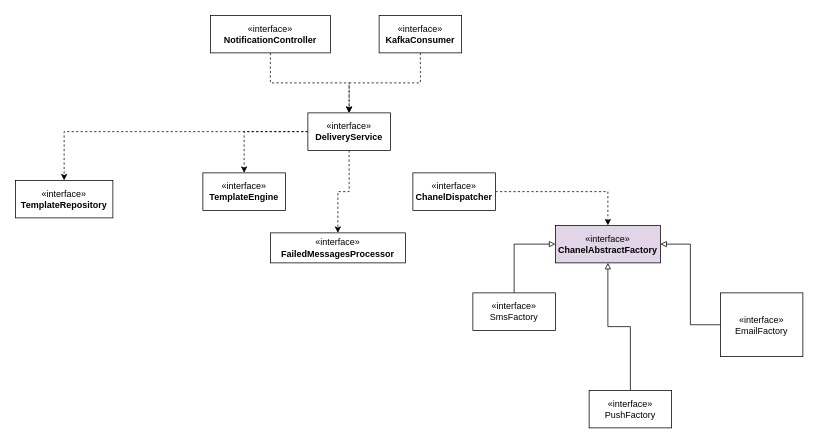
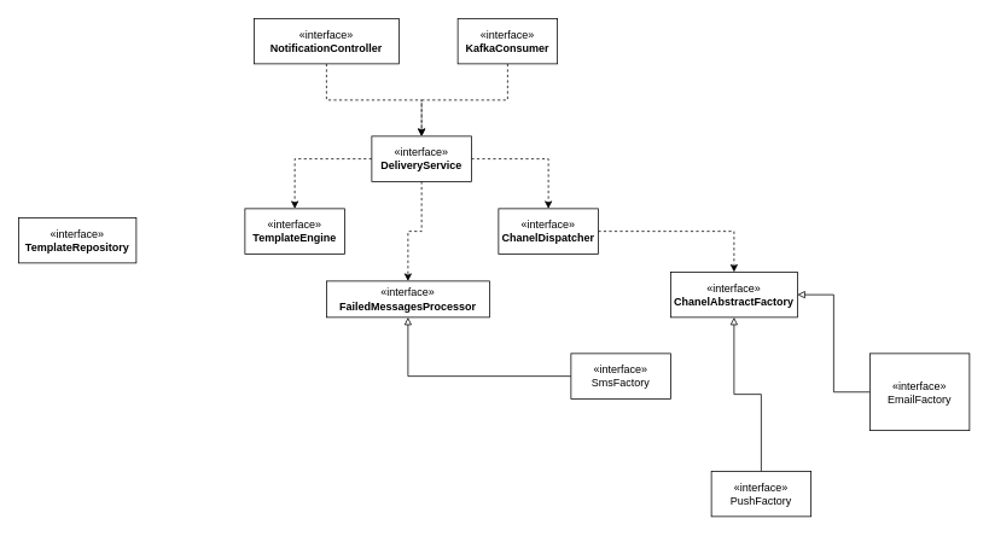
- <mxCell id="10" style="edgeStyle=orthogonalEdgeStyle;rounded=0;orthogonalLoop=1;jettySize=auto;html=1;dashed=1;" edge="1" parent="1" source="12" target="20"><mxGeometry relative="1" as="geometry" /></mxCell>
+ <mxCell id="10" style="edgeStyle=orthogonalEdgeStyle;rounded=0;orthogonalLoop=1;jettySize=auto;html=1;dashed=1;" edge="1" parent="1" source="12" target="8"><mxGeometry relative="1" as="geometry" /></mxCell>
- <mxCell id="13" value="«interface»&lt;br&gt;&lt;b&gt;ChanelAbstractFactory&lt;/b&gt;" style="html=1;whiteSpace=wrap;fillColor=#e1d5e7;" vertex="1" parent="1"><mxGeometry x="740" y="300" width="140" height="50" as="geometry" /></mxCell>
+ <mxCell id="13" value="«interface»&lt;br&gt;&lt;b&gt;ChanelAbstractFactory&lt;/b&gt;" style="html=1;whiteSpace=wrap;" vertex="1" parent="1"><mxGeometry x="740" y="300" width="140" height="50" as="geometry" /></mxCell>
- <mxCell id="14" style="edgeStyle=orthogonalEdgeStyle;rounded=0;orthogonalLoop=1;jettySize=auto;html=1;endArrow=block;endFill=0;entryX=0;entryY=0.5;entryDx=0;entryDy=0;" edge="1" parent="1" source="15" target="13"><mxGeometry relative="1" as="geometry"><mxPoint x="840" y="350" as="targetPoint" /></mxGeometry></mxCell>
+ <mxCell id="14" style="edgeStyle=orthogonalEdgeStyle;rounded=0;orthogonalLoop=1;jettySize=auto;html=1;endArrow=block;endFill=0;" edge="1" parent="1" source="15" target="21"><mxGeometry relative="1" as="geometry"><mxPoint x="840" y="350" as="targetPoint" /></mxGeometry></mxCell>
